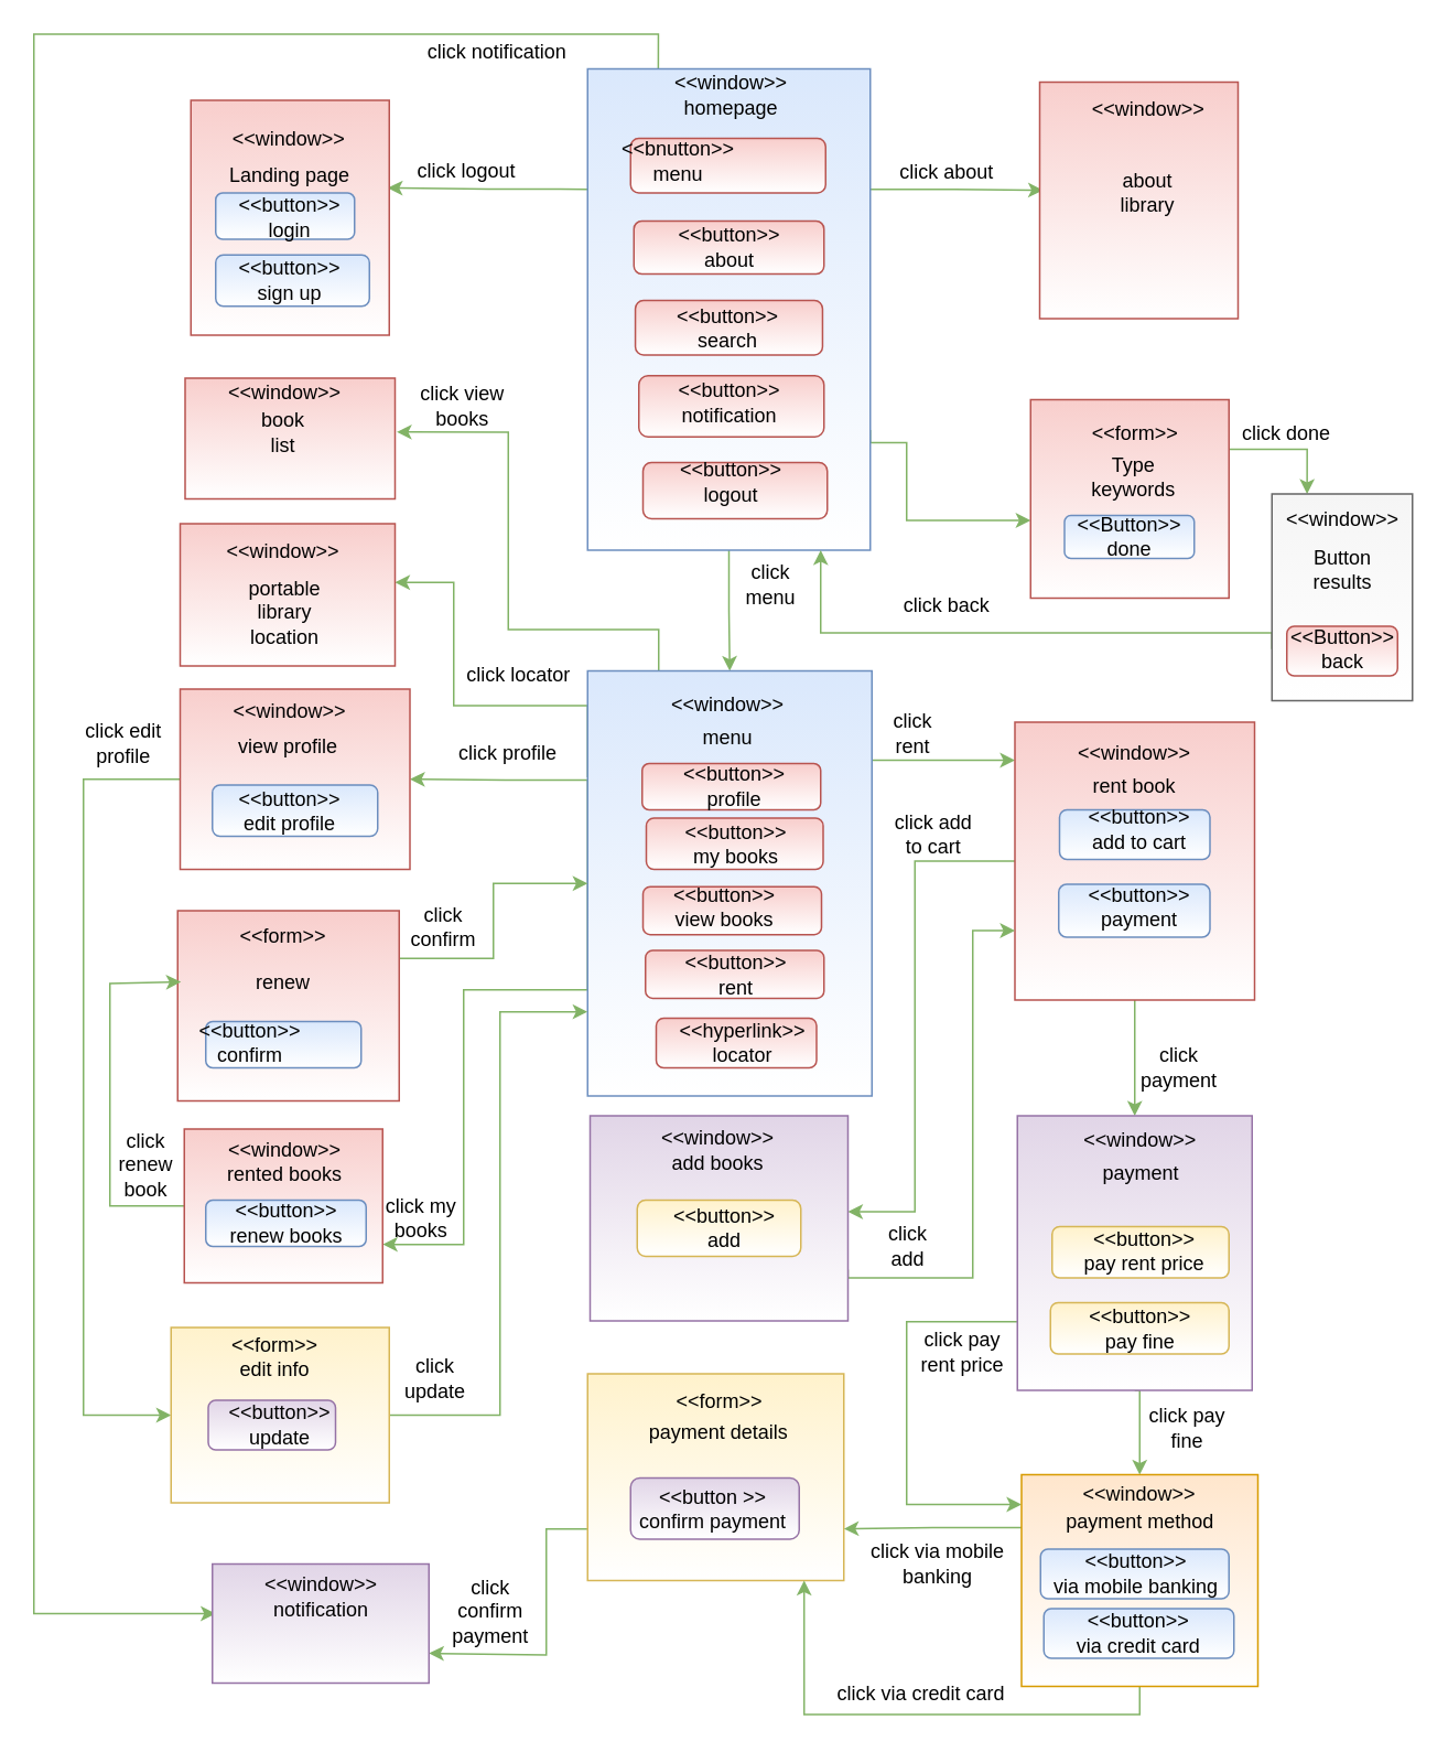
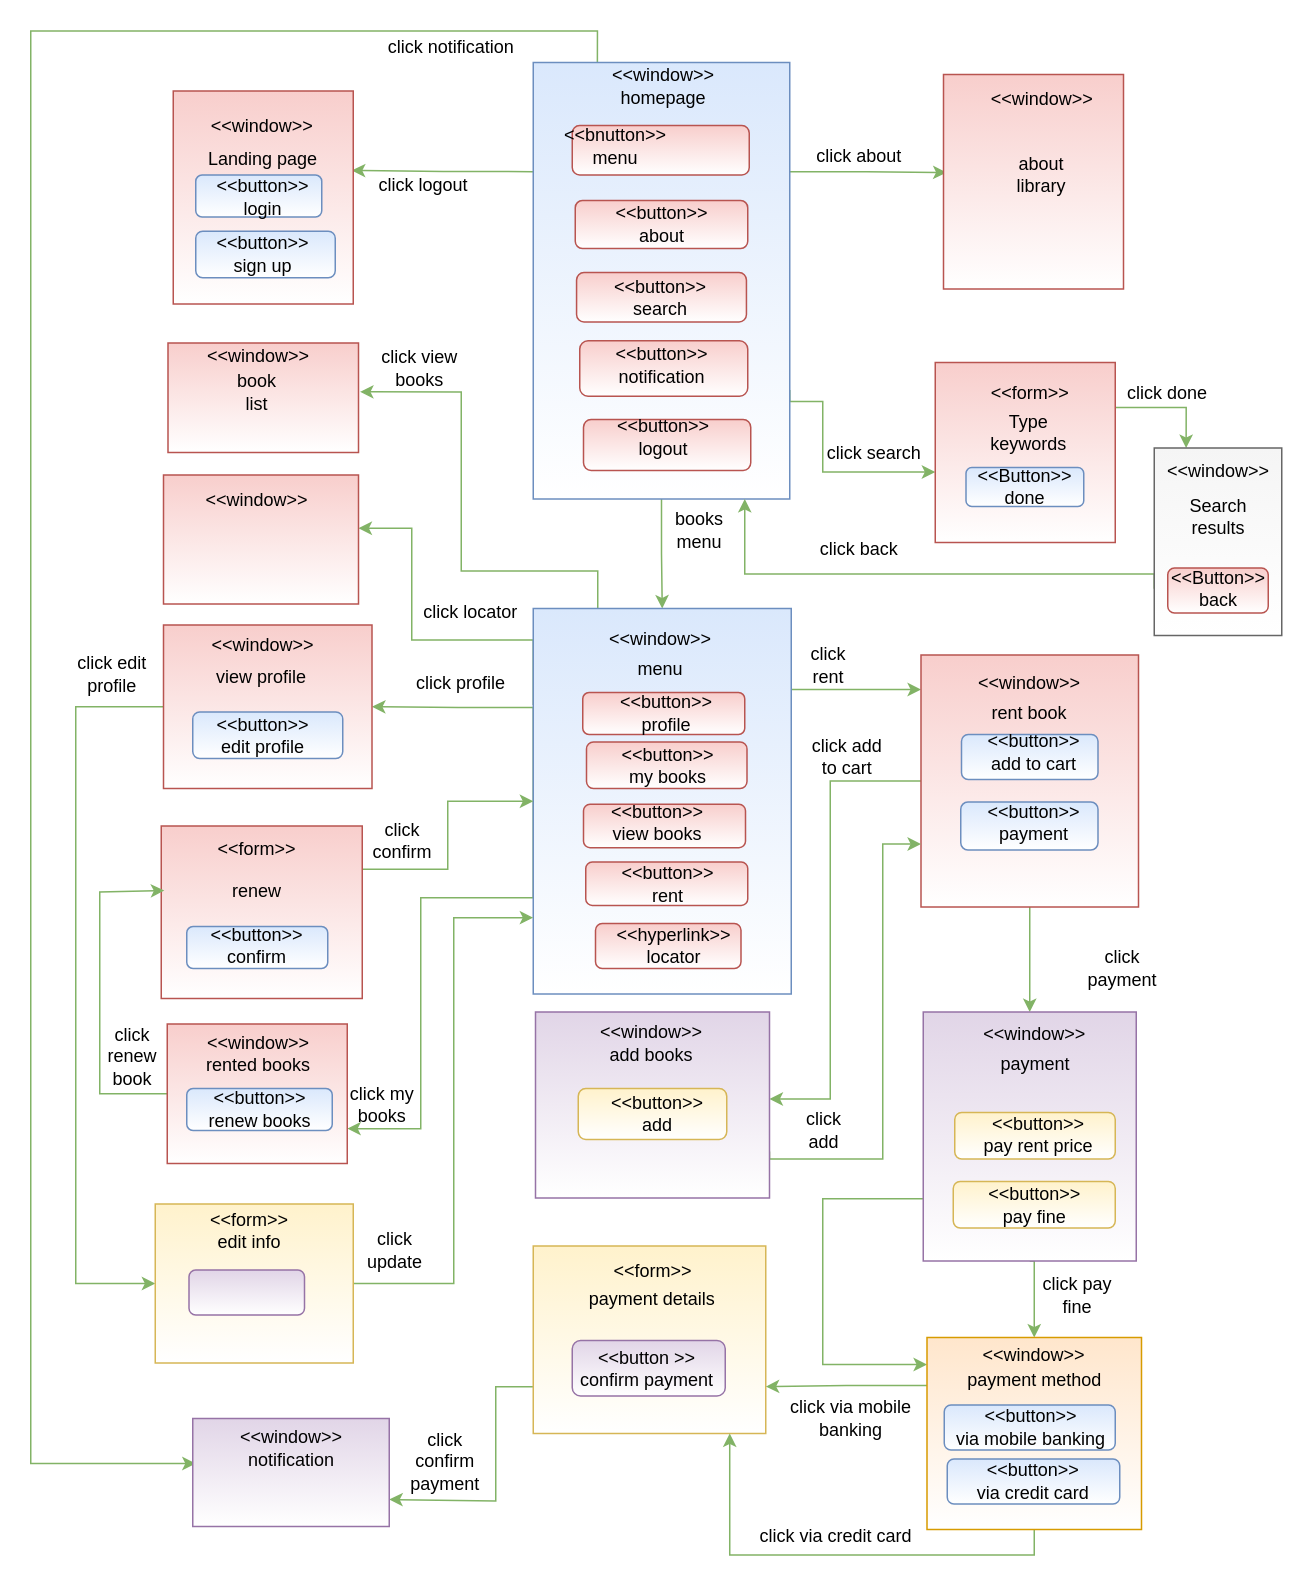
- <mxCell id="29" value="click logout" style="text;html=1;strokeColor=none;fillColor=none;align=center;verticalAlign=middle;whiteSpace=wrap;rounded=0;" parent="1" vertex="1"><mxGeometry x="248" y="93" width="68" height="20" as="geometry" /></mxCell>
+ <mxCell id="29" value="click logout" style="text;html=1;strokeColor=none;fillColor=none;align=center;verticalAlign=middle;whiteSpace=wrap;rounded=0;" parent="1" vertex="1"><mxGeometry x="248" y="113" width="68" height="20" as="geometry" /></mxCell>
+ <mxCell id="30" value="click search" style="text;html=1;align=center;verticalAlign=middle;resizable=0;points=[];autosize=1;strokeColor=none;" parent="1" vertex="1"><mxGeometry x="545" y="293" width="73" height="18" as="geometry" /></mxCell>
- <mxCell id="146" value="Button&lt;br&gt;results" style="text;html=1;strokeColor=none;fillColor=none;align=center;verticalAlign=middle;whiteSpace=wrap;rounded=0;" vertex="1" parent="1"><mxGeometry x="791.5" y="334" width="40" height="20" as="geometry" /></mxCell>
+ <mxCell id="146" value="Search&lt;br&gt;results" style="text;html=1;strokeColor=none;fillColor=none;align=center;verticalAlign=middle;whiteSpace=wrap;rounded=0;" vertex="1" parent="1"><mxGeometry x="791.5" y="334" width="40" height="20" as="geometry" /></mxCell>
- <mxCell id="27" value="click menu" style="text;html=1;strokeColor=none;fillColor=none;align=center;verticalAlign=middle;whiteSpace=wrap;rounded=0;" parent="1" vertex="1"><mxGeometry x="446" y="343" width="40" height="20" as="geometry" /></mxCell>
+ <mxCell id="27" value="books menu" style="text;html=1;strokeColor=none;fillColor=none;align=center;verticalAlign=middle;whiteSpace=wrap;rounded=0;" parent="1" vertex="1"><mxGeometry x="446" y="343" width="40" height="20" as="geometry" /></mxCell>
- <mxCell id="64" value="portable library location" style="text;html=1;strokeColor=none;fillColor=none;align=center;verticalAlign=middle;whiteSpace=wrap;rounded=0;" parent="1" vertex="1"><mxGeometry x="152" y="360" width="40" height="20" as="geometry" /></mxCell>
- <mxCell id="78" value="&amp;lt;&amp;lt;button&amp;gt;&amp;gt;&lt;br&gt;confirm" style="text;html=1;strokeColor=none;fillColor=none;align=center;verticalAlign=middle;whiteSpace=wrap;rounded=0;" parent="1" vertex="1"><mxGeometry x="131" y="620" width="40" height="20" as="geometry" /></mxCell>
+ <mxCell id="78" value="&amp;lt;&amp;lt;button&amp;gt;&amp;gt;&lt;br&gt;confirm" style="text;html=1;strokeColor=none;fillColor=none;align=center;verticalAlign=middle;whiteSpace=wrap;rounded=0;" parent="1" vertex="1"><mxGeometry x="151" y="620" width="40" height="20" as="geometry" /></mxCell>
- <mxCell id="151" value="click payment" style="text;html=1;strokeColor=none;fillColor=none;align=center;verticalAlign=middle;whiteSpace=wrap;rounded=0;" vertex="1" parent="1"><mxGeometry x="693" y="635" width="40" height="20" as="geometry" /></mxCell>
+ <mxCell id="151" value="click payment" style="text;html=1;strokeColor=none;fillColor=none;align=center;verticalAlign=middle;whiteSpace=wrap;rounded=0;" vertex="1" parent="1"><mxGeometry x="728" y="635" width="40" height="20" as="geometry" /></mxCell>
- <mxCell id="131" value="click pay rent price" style="text;html=1;strokeColor=none;fillColor=none;align=center;verticalAlign=middle;whiteSpace=wrap;rounded=0;" parent="1" vertex="1"><mxGeometry x="553" y="807" width="58" height="20" as="geometry" /></mxCell>
- <mxCell id="87" value="&amp;lt;&amp;lt;button&amp;gt;&amp;gt;&lt;br&gt;update" style="text;html=1;strokeColor=none;fillColor=none;align=center;verticalAlign=middle;whiteSpace=wrap;rounded=0;" parent="1" vertex="1"><mxGeometry x="149" y="851" width="40" height="20" as="geometry" /></mxCell>
